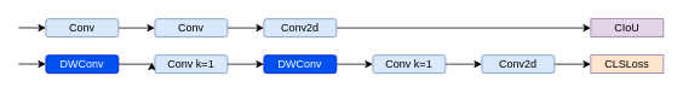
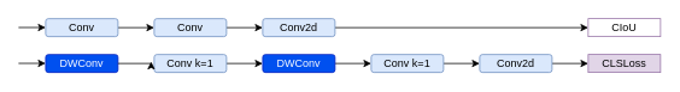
- <mxCell id="17" value="CIoU" style="rounded=0;whiteSpace=wrap;html=1;fillColor=#e1d5e7;strokeColor=#9673a6;" vertex="1" parent="1"><mxGeometry x="650" y="20" width="80" height="20" as="geometry" /></mxCell>
+ <mxCell id="17" value="CIoU" style="rounded=0;whiteSpace=wrap;html=1;fillColor=#ffffff;strokeColor=#9673a6;" vertex="1" parent="1"><mxGeometry x="650" y="20" width="80" height="20" as="geometry" /></mxCell>
- <mxCell id="18" value="CLSLoss" style="rounded=0;whiteSpace=wrap;html=1;fillColor=#ffe6cc;strokeColor=#9673a6;" vertex="1" parent="1"><mxGeometry x="650" y="60" width="80" height="20" as="geometry" /></mxCell>
+ <mxCell id="18" value="CLSLoss" style="rounded=0;whiteSpace=wrap;html=1;fillColor=#e1d5e7;strokeColor=#9673a6;" vertex="1" parent="1"><mxGeometry x="650" y="60" width="80" height="20" as="geometry" /></mxCell>
